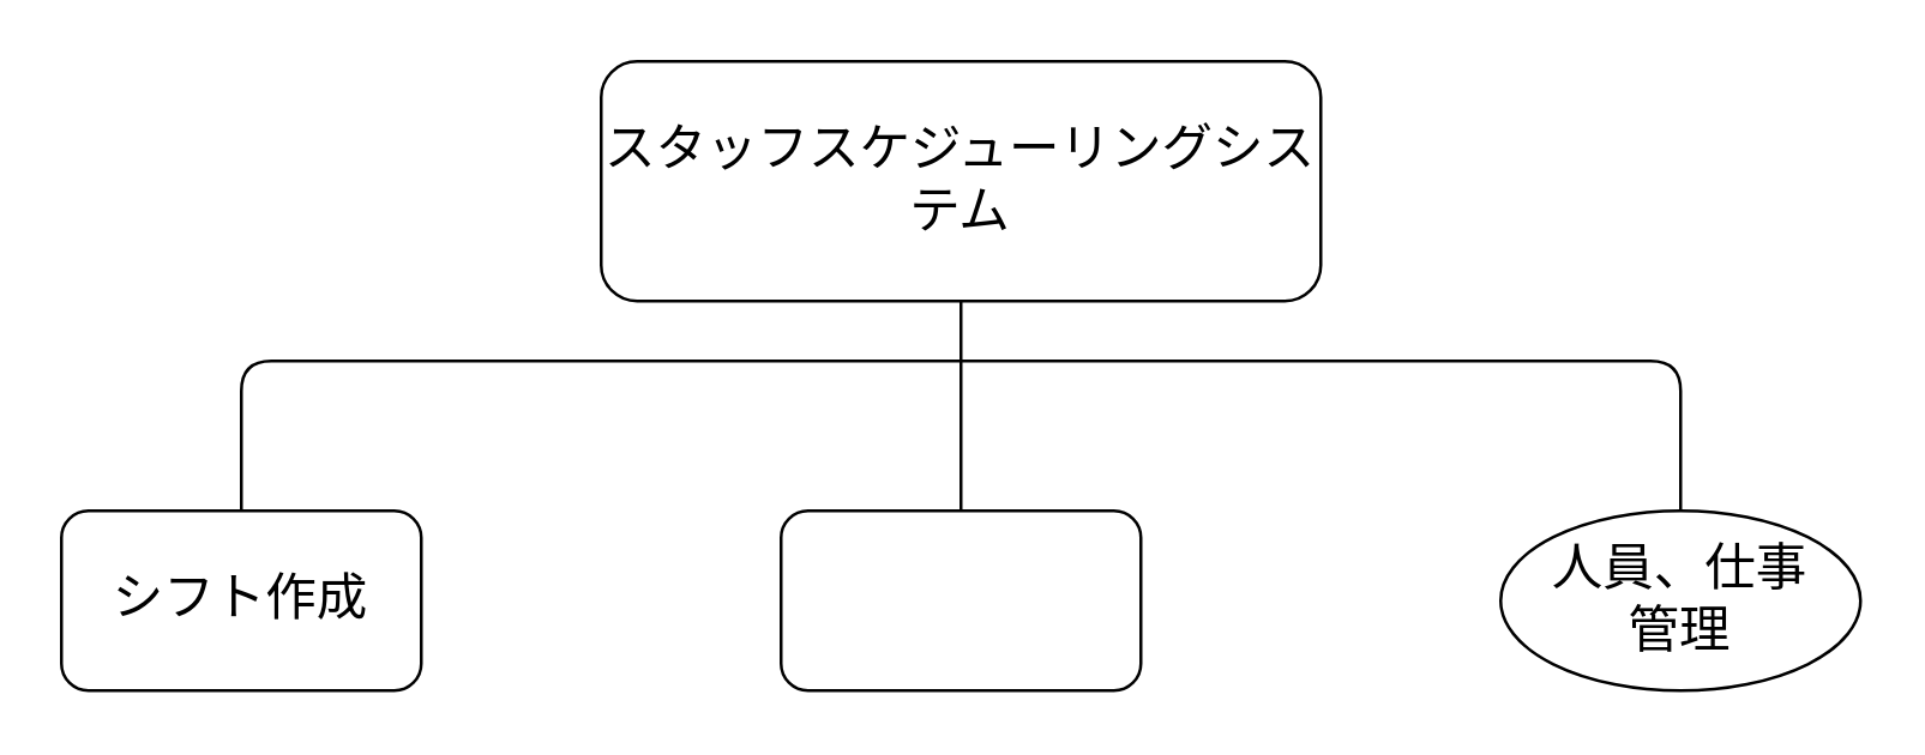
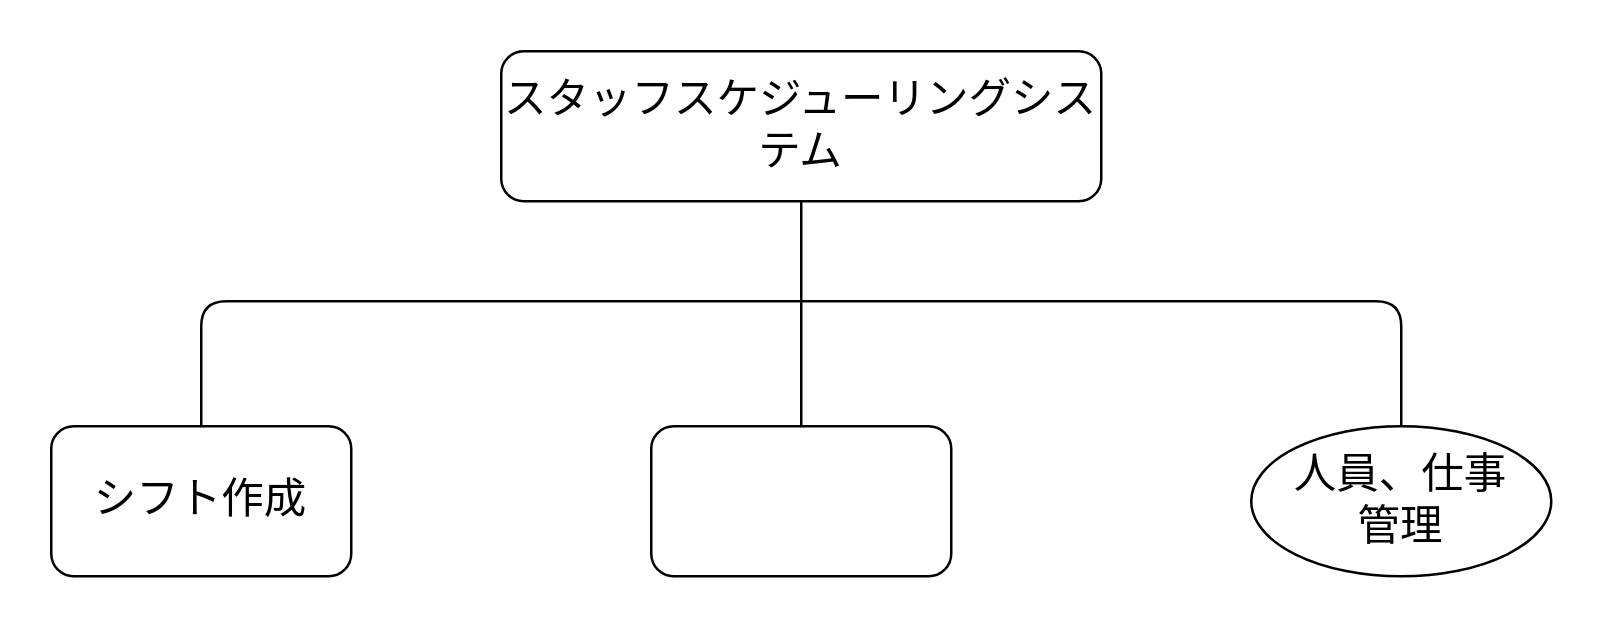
- <mxCell id="2" value="スタッフスケジューリングシステム" style="rounded=1;whiteSpace=wrap;html=1;fontSize=17;" parent="1" vertex="1"><mxGeometry x="200" y="20" width="240" height="80" as="geometry" /></mxCell>
+ <mxCell id="2" value="スタッフスケジューリングシステム" style="rounded=1;whiteSpace=wrap;html=1;fontSize=17;" parent="1" vertex="1"><mxGeometry x="200" y="20" width="240" height="60" as="geometry" /></mxCell>
